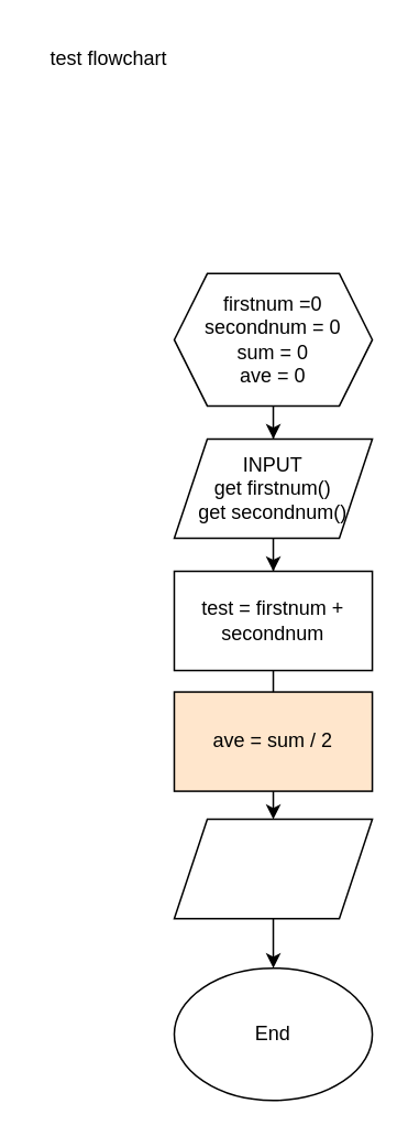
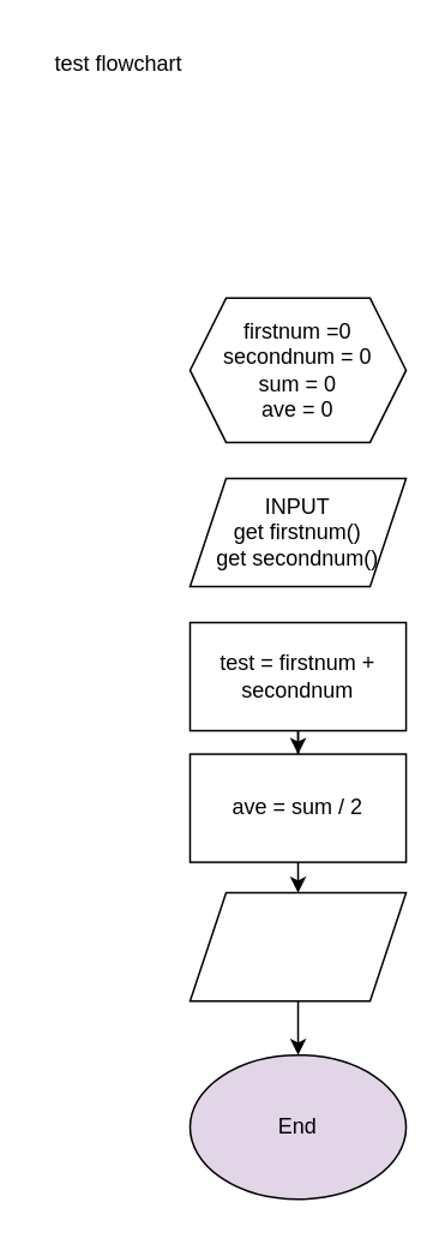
- <mxCell id="3" value="" style="edgeStyle=orthogonalEdgeStyle;rounded=0;orthogonalLoop=1;jettySize=auto;html=1;" edge="1" parent="1" source="4" target="6"><mxGeometry relative="1" as="geometry" /></mxCell>
- <mxCell id="5" value="" style="edgeStyle=orthogonalEdgeStyle;rounded=0;orthogonalLoop=1;jettySize=auto;html=1;" edge="1" parent="1" source="6" target="9"><mxGeometry relative="1" as="geometry" /></mxCell>
+ <mxCell id="8" value="" style="edgeStyle=orthogonalEdgeStyle;rounded=0;orthogonalLoop=1;jettySize=auto;html=1;" edge="1" parent="1" source="9" target="12"><mxGeometry relative="1" as="geometry" /></mxCell>
- <mxCell id="12" value="ave = sum / 2" style="whiteSpace=wrap;html=1;fillColor=#ffe6cc;" vertex="1" parent="1"><mxGeometry x="105" y="418" width="120" height="60" as="geometry" /></mxCell>
+ <mxCell id="12" value="ave = sum / 2" style="whiteSpace=wrap;html=1;" vertex="1" parent="1"><mxGeometry x="105" y="418" width="120" height="60" as="geometry" /></mxCell>
- <mxCell id="2" value="End" style="ellipse;whiteSpace=wrap;html=1;" vertex="1" parent="1"><mxGeometry x="105" y="585" width="120" height="80" as="geometry" /></mxCell>
+ <mxCell id="2" value="End" style="ellipse;whiteSpace=wrap;html=1;fillColor=#e1d5e7;" vertex="1" parent="1"><mxGeometry x="105" y="585" width="120" height="80" as="geometry" /></mxCell>
